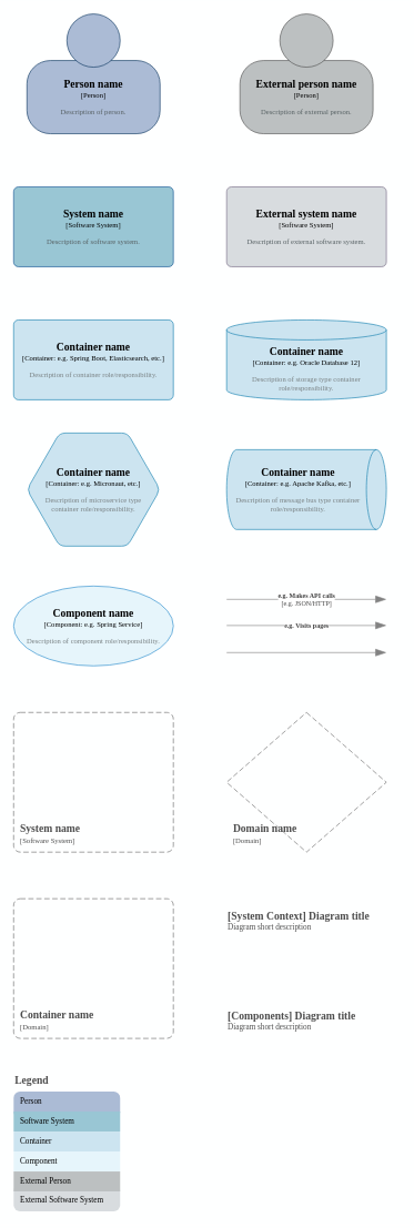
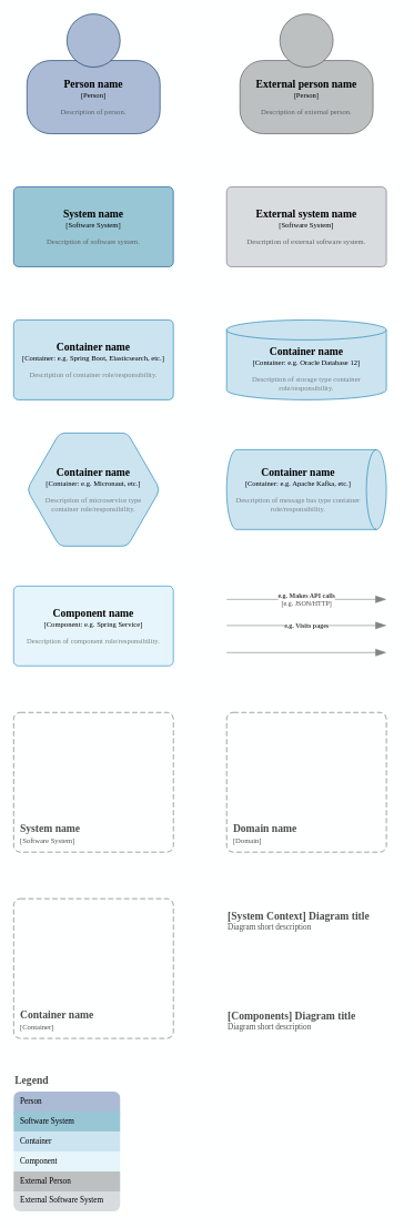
- <mxCell id="26" value="&lt;font style=&quot;font-size: 16px&quot;&gt;&lt;b&gt;Component name&lt;/b&gt;&lt;/font&gt;&lt;br&gt;&lt;div&gt;&lt;div&gt;&lt;font style=&quot;font-size: 11px&quot;&gt;[Component: e.g. Spring Service]&lt;/font&gt;&lt;/div&gt;&lt;/div&gt;&lt;div style=&quot;font-size: 10px&quot;&gt;&lt;br&gt;&lt;/div&gt;&lt;div style=&quot;font-size: 11px&quot;&gt;&lt;font color=&quot;#798183&quot;&gt;Description of component role/responsibility.&lt;/font&gt;&lt;/div&gt;" style="ellipse;whiteSpace=wrap;html=1;fontColor=#000000;arcSize=6;metaEdit=1;points=[[0.25,0,0],[0.5,0,0],[0.75,0,0],[1,0.25,0],[1,0.5,0],[1,0.75,0],[0.75,1,0],[0.5,1,0],[0.25,1,0],[0,0.75,0],[0,0.5,0],[0,0.25,0]];resizable=0;editable=1;movableLabel=0;allowArrows=0;rotatable=0;strokeColor=#2086C9;fillColor=#E6F5FB;recursiveResize=0;expand=0;fontFamily=Calibri;" vertex="1" parent="1"><mxGeometry y="880" width="240" height="120" as="geometry" x="20" /></mxCell>
+ <mxCell id="26" value="&lt;font style=&quot;font-size: 16px&quot;&gt;&lt;b&gt;Component name&lt;/b&gt;&lt;/font&gt;&lt;br&gt;&lt;div&gt;&lt;div&gt;&lt;font style=&quot;font-size: 11px&quot;&gt;[Component: e.g. Spring Service]&lt;/font&gt;&lt;/div&gt;&lt;/div&gt;&lt;div style=&quot;font-size: 10px&quot;&gt;&lt;br&gt;&lt;/div&gt;&lt;div style=&quot;font-size: 11px&quot;&gt;&lt;font color=&quot;#798183&quot;&gt;Description of component role/responsibility.&lt;/font&gt;&lt;/div&gt;" style="rounded=1;whiteSpace=wrap;html=1;fontColor=#000000;arcSize=6;metaEdit=1;points=[[0.25,0,0],[0.5,0,0],[0.75,0,0],[1,0.25,0],[1,0.5,0],[1,0.75,0],[0.75,1,0],[0.5,1,0],[0.25,1,0],[0,0.75,0],[0,0.5,0],[0,0.25,0]];resizable=0;editable=1;movableLabel=0;allowArrows=0;rotatable=0;strokeColor=#2086C9;fillColor=#E6F5FB;recursiveResize=0;expand=0;fontFamily=Calibri;" vertex="1" parent="1"><mxGeometry y="880" width="240" height="120" as="geometry" x="20" /></mxCell>
- <mxCell id="25" value="&lt;div style=&quot;font-size: 16px&quot; align=&quot;left&quot;&gt;&lt;font style=&quot;font-size: 16px&quot; color=&quot;#4D4D4D&quot;&gt;&lt;b&gt;Domain name&lt;br&gt;&lt;/b&gt;&lt;/font&gt;&lt;/div&gt;&lt;div align=&quot;left&quot;&gt;&lt;font style=&quot;font-size: 11px&quot; color=&quot;#4D4D4D&quot;&gt;[Domain]&lt;/font&gt;&lt;/div&gt;" style="rhombus;whiteSpace=wrap;html=1;dashed=1;arcSize=20;fillColor=none;strokeColor=#666666;fontColor=#333333;labelBackgroundColor=none;align=left;verticalAlign=bottom;labelBorderColor=none;spacingTop=0;spacing=10;dashPattern=8 4;metaEdit=1;rotatable=0;noLabel=0;labelPadding=0;allowArrows=0;connectable=0;expand=0;recursiveResize=0;editable=1;pointerEvents=0;absoluteArcSize=1;fontFamily=Calibri;" parent="1" vertex="1"><mxGeometry x="340" y="1070" width="240" height="210" as="geometry" /></mxCell>
+ <mxCell id="25" value="&lt;div style=&quot;font-size: 16px&quot; align=&quot;left&quot;&gt;&lt;font style=&quot;font-size: 16px&quot; color=&quot;#4D4D4D&quot;&gt;&lt;b&gt;Domain name&lt;br&gt;&lt;/b&gt;&lt;/font&gt;&lt;/div&gt;&lt;div align=&quot;left&quot;&gt;&lt;font style=&quot;font-size: 11px&quot; color=&quot;#4D4D4D&quot;&gt;[Domain]&lt;/font&gt;&lt;/div&gt;" style="rounded=1;whiteSpace=wrap;html=1;dashed=1;arcSize=20;fillColor=none;strokeColor=#666666;fontColor=#333333;labelBackgroundColor=none;align=left;verticalAlign=bottom;labelBorderColor=none;spacingTop=0;spacing=10;dashPattern=8 4;metaEdit=1;rotatable=0;perimeter=rectanglePerimeter;noLabel=0;labelPadding=0;allowArrows=0;connectable=0;expand=0;recursiveResize=0;editable=1;pointerEvents=0;absoluteArcSize=1;fontFamily=Calibri;" parent="1" vertex="1"><mxGeometry x="340" y="1070" width="240" height="210" as="geometry" /></mxCell>
- <mxCell id="14" value="&lt;div style=&quot;font-size: 16px&quot; align=&quot;left&quot;&gt;&lt;font style=&quot;font-size: 16px&quot; color=&quot;#4D4D4D&quot;&gt;&lt;b&gt;Container name&lt;br&gt;&lt;/b&gt;&lt;/font&gt;&lt;/div&gt;&lt;div align=&quot;left&quot;&gt;&lt;font style=&quot;font-size: 11px&quot; color=&quot;#4D4D4D&quot;&gt;[Domain]&lt;/font&gt;&lt;/div&gt;" style="rounded=1;whiteSpace=wrap;html=1;dashed=1;arcSize=20;fillColor=none;strokeColor=#666666;fontColor=#333333;labelBackgroundColor=none;align=left;verticalAlign=bottom;labelBorderColor=none;spacingTop=0;spacing=10;dashPattern=8 4;metaEdit=1;rotatable=0;perimeter=rectanglePerimeter;noLabel=0;labelPadding=0;allowArrows=0;connectable=0;expand=0;recursiveResize=0;editable=1;pointerEvents=0;absoluteArcSize=1;fontFamily=Calibri;" parent="1" vertex="1"><mxGeometry y="1350" width="240" height="210" as="geometry" x="20" /></mxCell>
+ <mxCell id="14" value="&lt;div style=&quot;font-size: 16px&quot; align=&quot;left&quot;&gt;&lt;font style=&quot;font-size: 16px&quot; color=&quot;#4D4D4D&quot;&gt;&lt;b&gt;Container name&lt;br&gt;&lt;/b&gt;&lt;/font&gt;&lt;/div&gt;&lt;div align=&quot;left&quot;&gt;&lt;font style=&quot;font-size: 11px&quot; color=&quot;#4D4D4D&quot;&gt;[Container]&lt;/font&gt;&lt;/div&gt;" style="rounded=1;whiteSpace=wrap;html=1;dashed=1;arcSize=20;fillColor=none;strokeColor=#666666;fontColor=#333333;labelBackgroundColor=none;align=left;verticalAlign=bottom;labelBorderColor=none;spacingTop=0;spacing=10;dashPattern=8 4;metaEdit=1;rotatable=0;perimeter=rectanglePerimeter;noLabel=0;labelPadding=0;allowArrows=0;connectable=0;expand=0;recursiveResize=0;editable=1;pointerEvents=0;absoluteArcSize=1;fontFamily=Calibri;" parent="1" vertex="1"><mxGeometry y="1350" width="240" height="210" as="geometry" x="20" /></mxCell>
